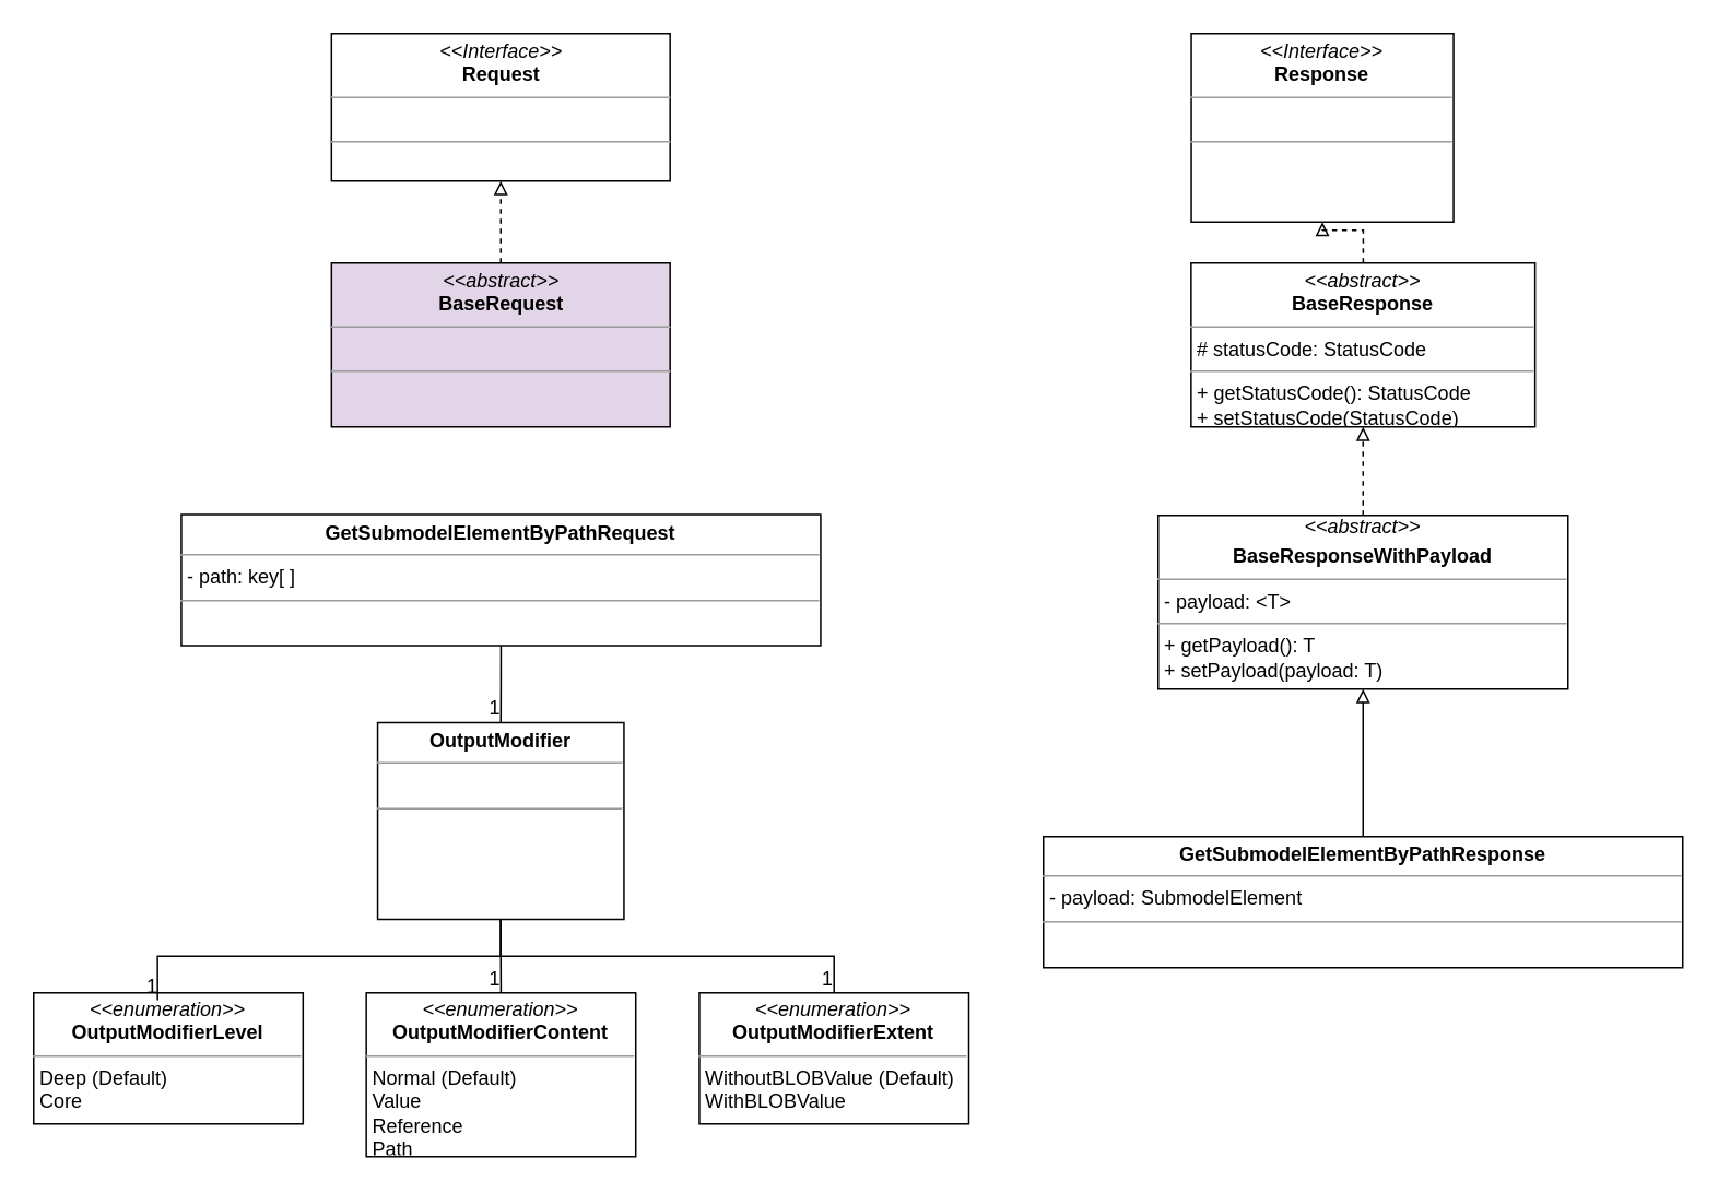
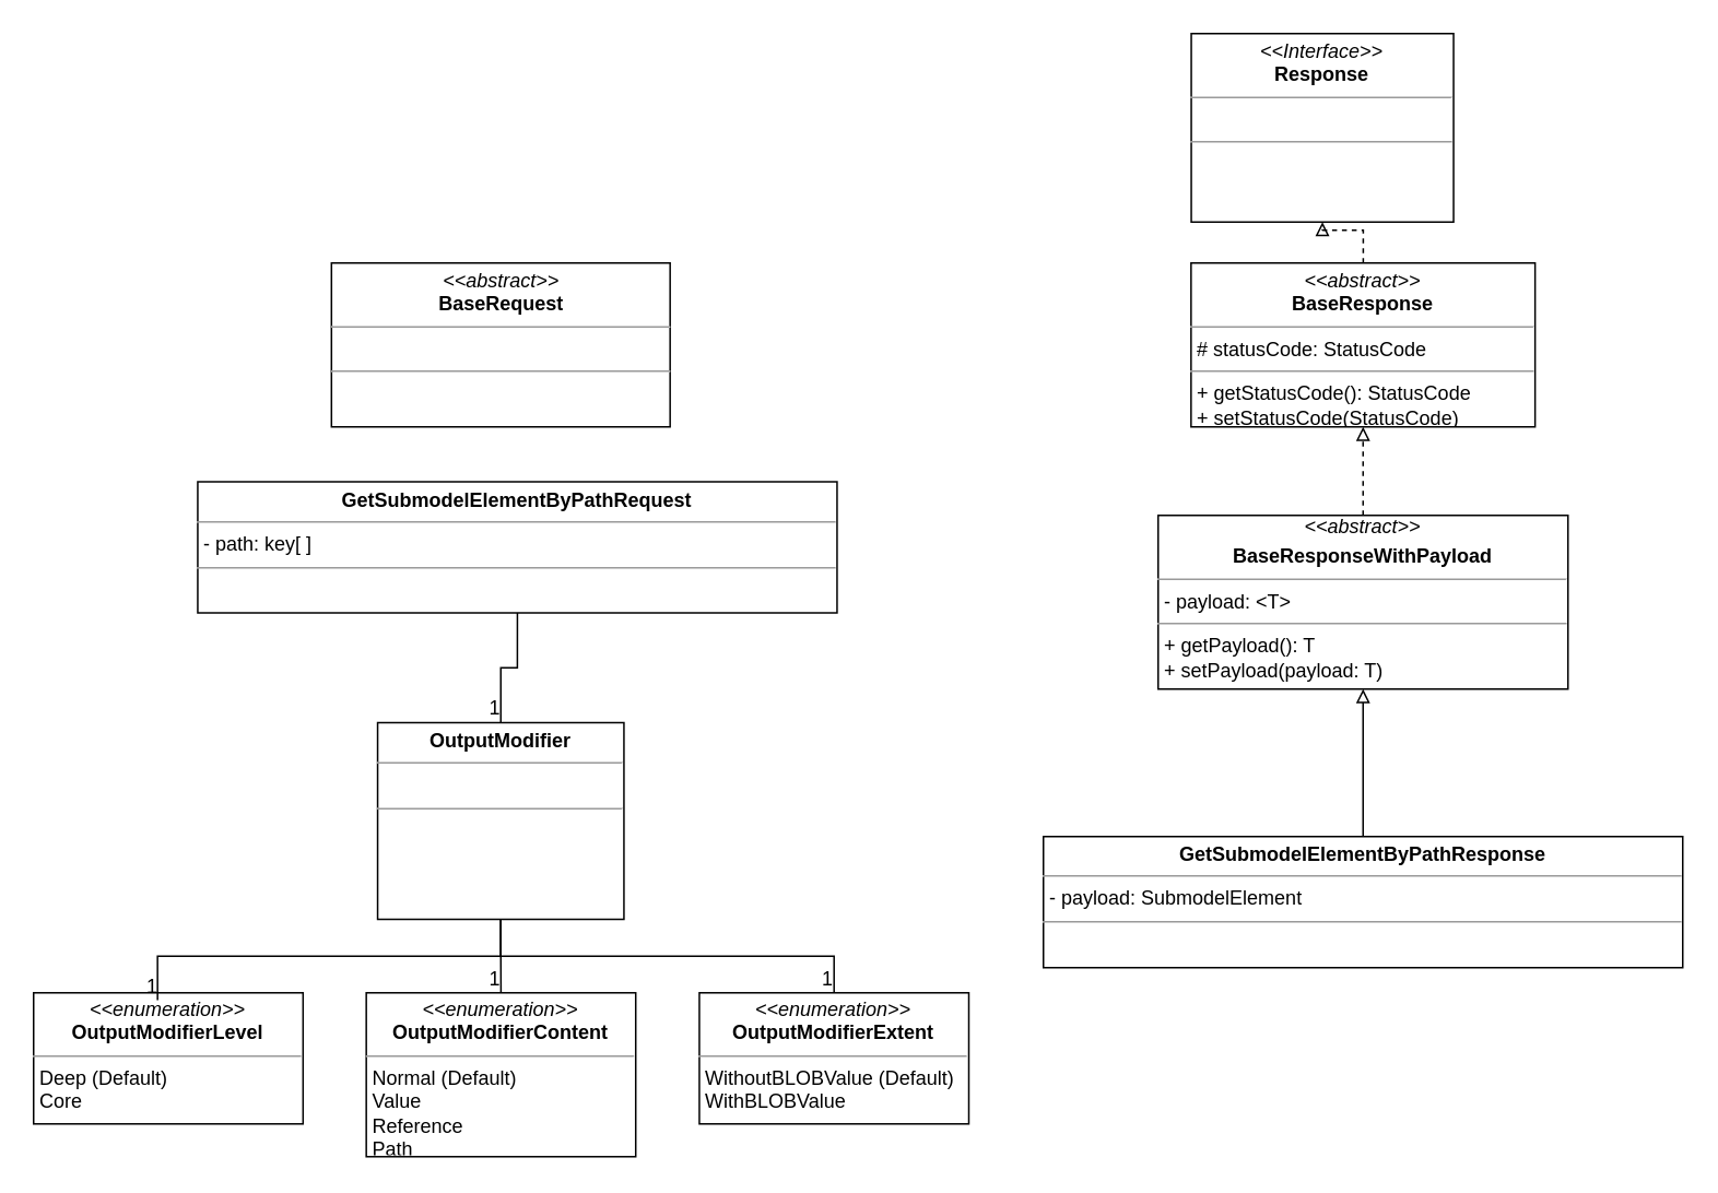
- <mxCell id="2" value="&lt;p style=&quot;margin: 0px ; margin-top: 4px ; text-align: center&quot;&gt;&lt;i&gt;&amp;lt;&amp;lt;Interface&amp;gt;&amp;gt;&lt;/i&gt;&lt;br&gt;&lt;b&gt;Request&lt;/b&gt;&lt;/p&gt;&lt;hr size=&quot;1&quot;&gt;&lt;p style=&quot;margin: 0px ; margin-left: 4px&quot;&gt;&lt;br&gt;&lt;/p&gt;&lt;hr size=&quot;1&quot;&gt;&lt;p style=&quot;margin: 0px ; margin-left: 4px&quot;&gt;&lt;br&gt;&lt;/p&gt;" style="verticalAlign=top;align=left;overflow=fill;fontSize=12;fontFamily=Helvetica;html=1;" parent="1" vertex="1"><mxGeometry x="201.71" y="20" width="206.57" height="90" as="geometry" /></mxCell>
- <mxCell id="5" style="edgeStyle=orthogonalEdgeStyle;rounded=0;orthogonalLoop=1;jettySize=auto;html=1;entryX=0.5;entryY=1;entryDx=0;entryDy=0;endArrow=block;endFill=0;dashed=1;" parent="1" source="6" target="2" edge="1"><mxGeometry relative="1" as="geometry" /></mxCell>
- <mxCell id="6" value="&lt;p style=&quot;margin: 0px ; margin-top: 4px ; text-align: center&quot;&gt;&lt;i&gt;&amp;lt;&amp;lt;abstract&amp;gt;&amp;gt;&lt;/i&gt;&lt;br&gt;&lt;b&gt;BaseRequest&lt;/b&gt;&lt;/p&gt;&lt;hr size=&quot;1&quot;&gt;&lt;p style=&quot;margin: 0px ; margin-left: 4px&quot;&gt;&lt;br&gt;&lt;/p&gt;&lt;hr size=&quot;1&quot;&gt;&lt;p style=&quot;margin: 0px ; margin-left: 4px&quot;&gt;&lt;br&gt;&lt;/p&gt;" style="verticalAlign=top;align=left;overflow=fill;fontSize=12;fontFamily=Helvetica;html=1;fillColor=#e1d5e7;" parent="1" vertex="1"><mxGeometry x="201.71" y="160" width="206.57" height="100" as="geometry" /></mxCell>
+ <mxCell id="6" value="&lt;p style=&quot;margin: 0px ; margin-top: 4px ; text-align: center&quot;&gt;&lt;i&gt;&amp;lt;&amp;lt;abstract&amp;gt;&amp;gt;&lt;/i&gt;&lt;br&gt;&lt;b&gt;BaseRequest&lt;/b&gt;&lt;/p&gt;&lt;hr size=&quot;1&quot;&gt;&lt;p style=&quot;margin: 0px ; margin-left: 4px&quot;&gt;&lt;br&gt;&lt;/p&gt;&lt;hr size=&quot;1&quot;&gt;&lt;p style=&quot;margin: 0px ; margin-left: 4px&quot;&gt;&lt;br&gt;&lt;/p&gt;" style="verticalAlign=top;align=left;overflow=fill;fontSize=12;fontFamily=Helvetica;html=1;" parent="1" vertex="1"><mxGeometry x="201.71" y="160" width="206.57" height="100" as="geometry" /></mxCell>
- <mxCell id="21" value="&lt;p style=&quot;margin: 0px ; margin-top: 4px ; text-align: center&quot;&gt;&lt;b&gt;GetSubmodelElementByPathRequest&lt;/b&gt;&lt;br&gt;&lt;/p&gt;&lt;hr size=&quot;1&quot;&gt;&lt;p style=&quot;margin: 0px ; margin-left: 4px&quot;&gt;&lt;span&gt;- path: key[ ]&lt;/span&gt;&lt;/p&gt;&lt;hr size=&quot;1&quot;&gt;&lt;p style=&quot;margin: 0px ; margin-left: 4px&quot;&gt;&lt;br&gt;&lt;/p&gt;" style="verticalAlign=top;align=left;overflow=fill;fontSize=12;fontFamily=Helvetica;html=1;" parent="1" vertex="1"><mxGeometry x="110.13" y="313.5" width="390" height="80" as="geometry" /></mxCell>
+ <mxCell id="21" value="&lt;p style=&quot;margin: 0px ; margin-top: 4px ; text-align: center&quot;&gt;&lt;b&gt;GetSubmodelElementByPathRequest&lt;/b&gt;&lt;br&gt;&lt;/p&gt;&lt;hr size=&quot;1&quot;&gt;&lt;p style=&quot;margin: 0px ; margin-left: 4px&quot;&gt;&lt;span&gt;- path: key[ ]&lt;/span&gt;&lt;/p&gt;&lt;hr size=&quot;1&quot;&gt;&lt;p style=&quot;margin: 0px ; margin-left: 4px&quot;&gt;&lt;br&gt;&lt;/p&gt;" style="verticalAlign=top;align=left;overflow=fill;fontSize=12;fontFamily=Helvetica;html=1;" parent="1" vertex="1"><mxGeometry x="120.13" y="293.5" width="390" height="80" as="geometry" /></mxCell>
